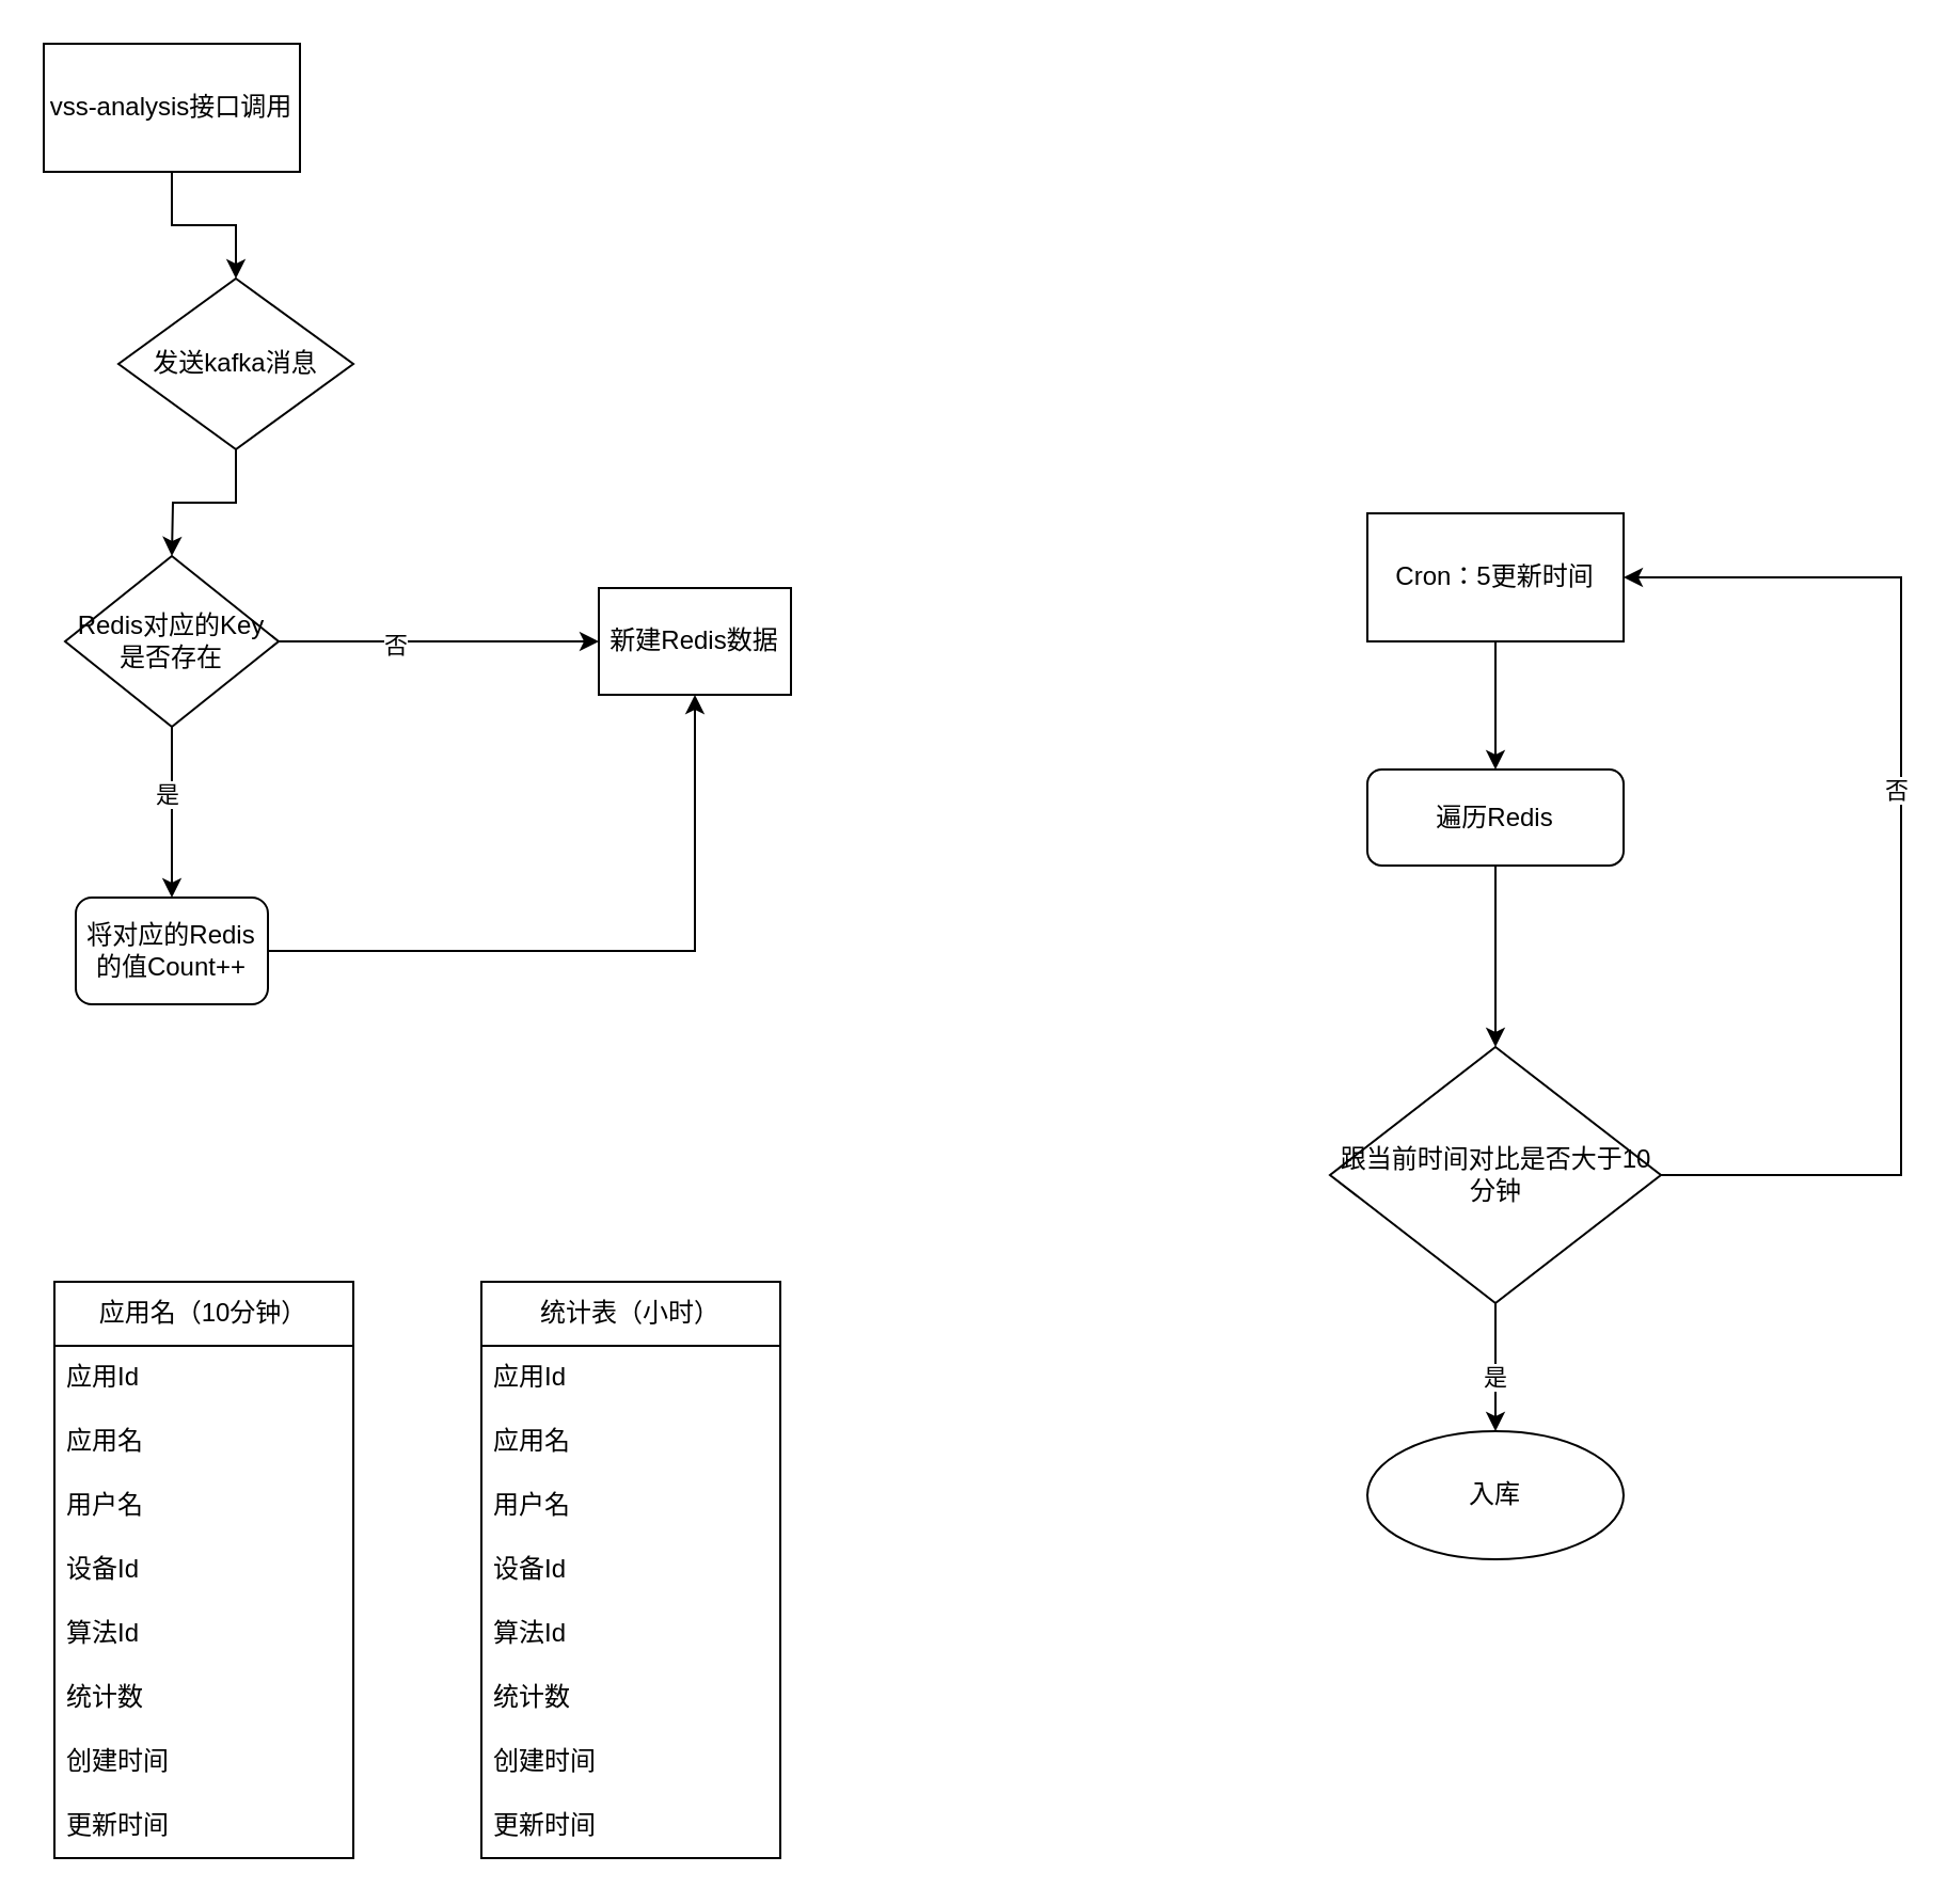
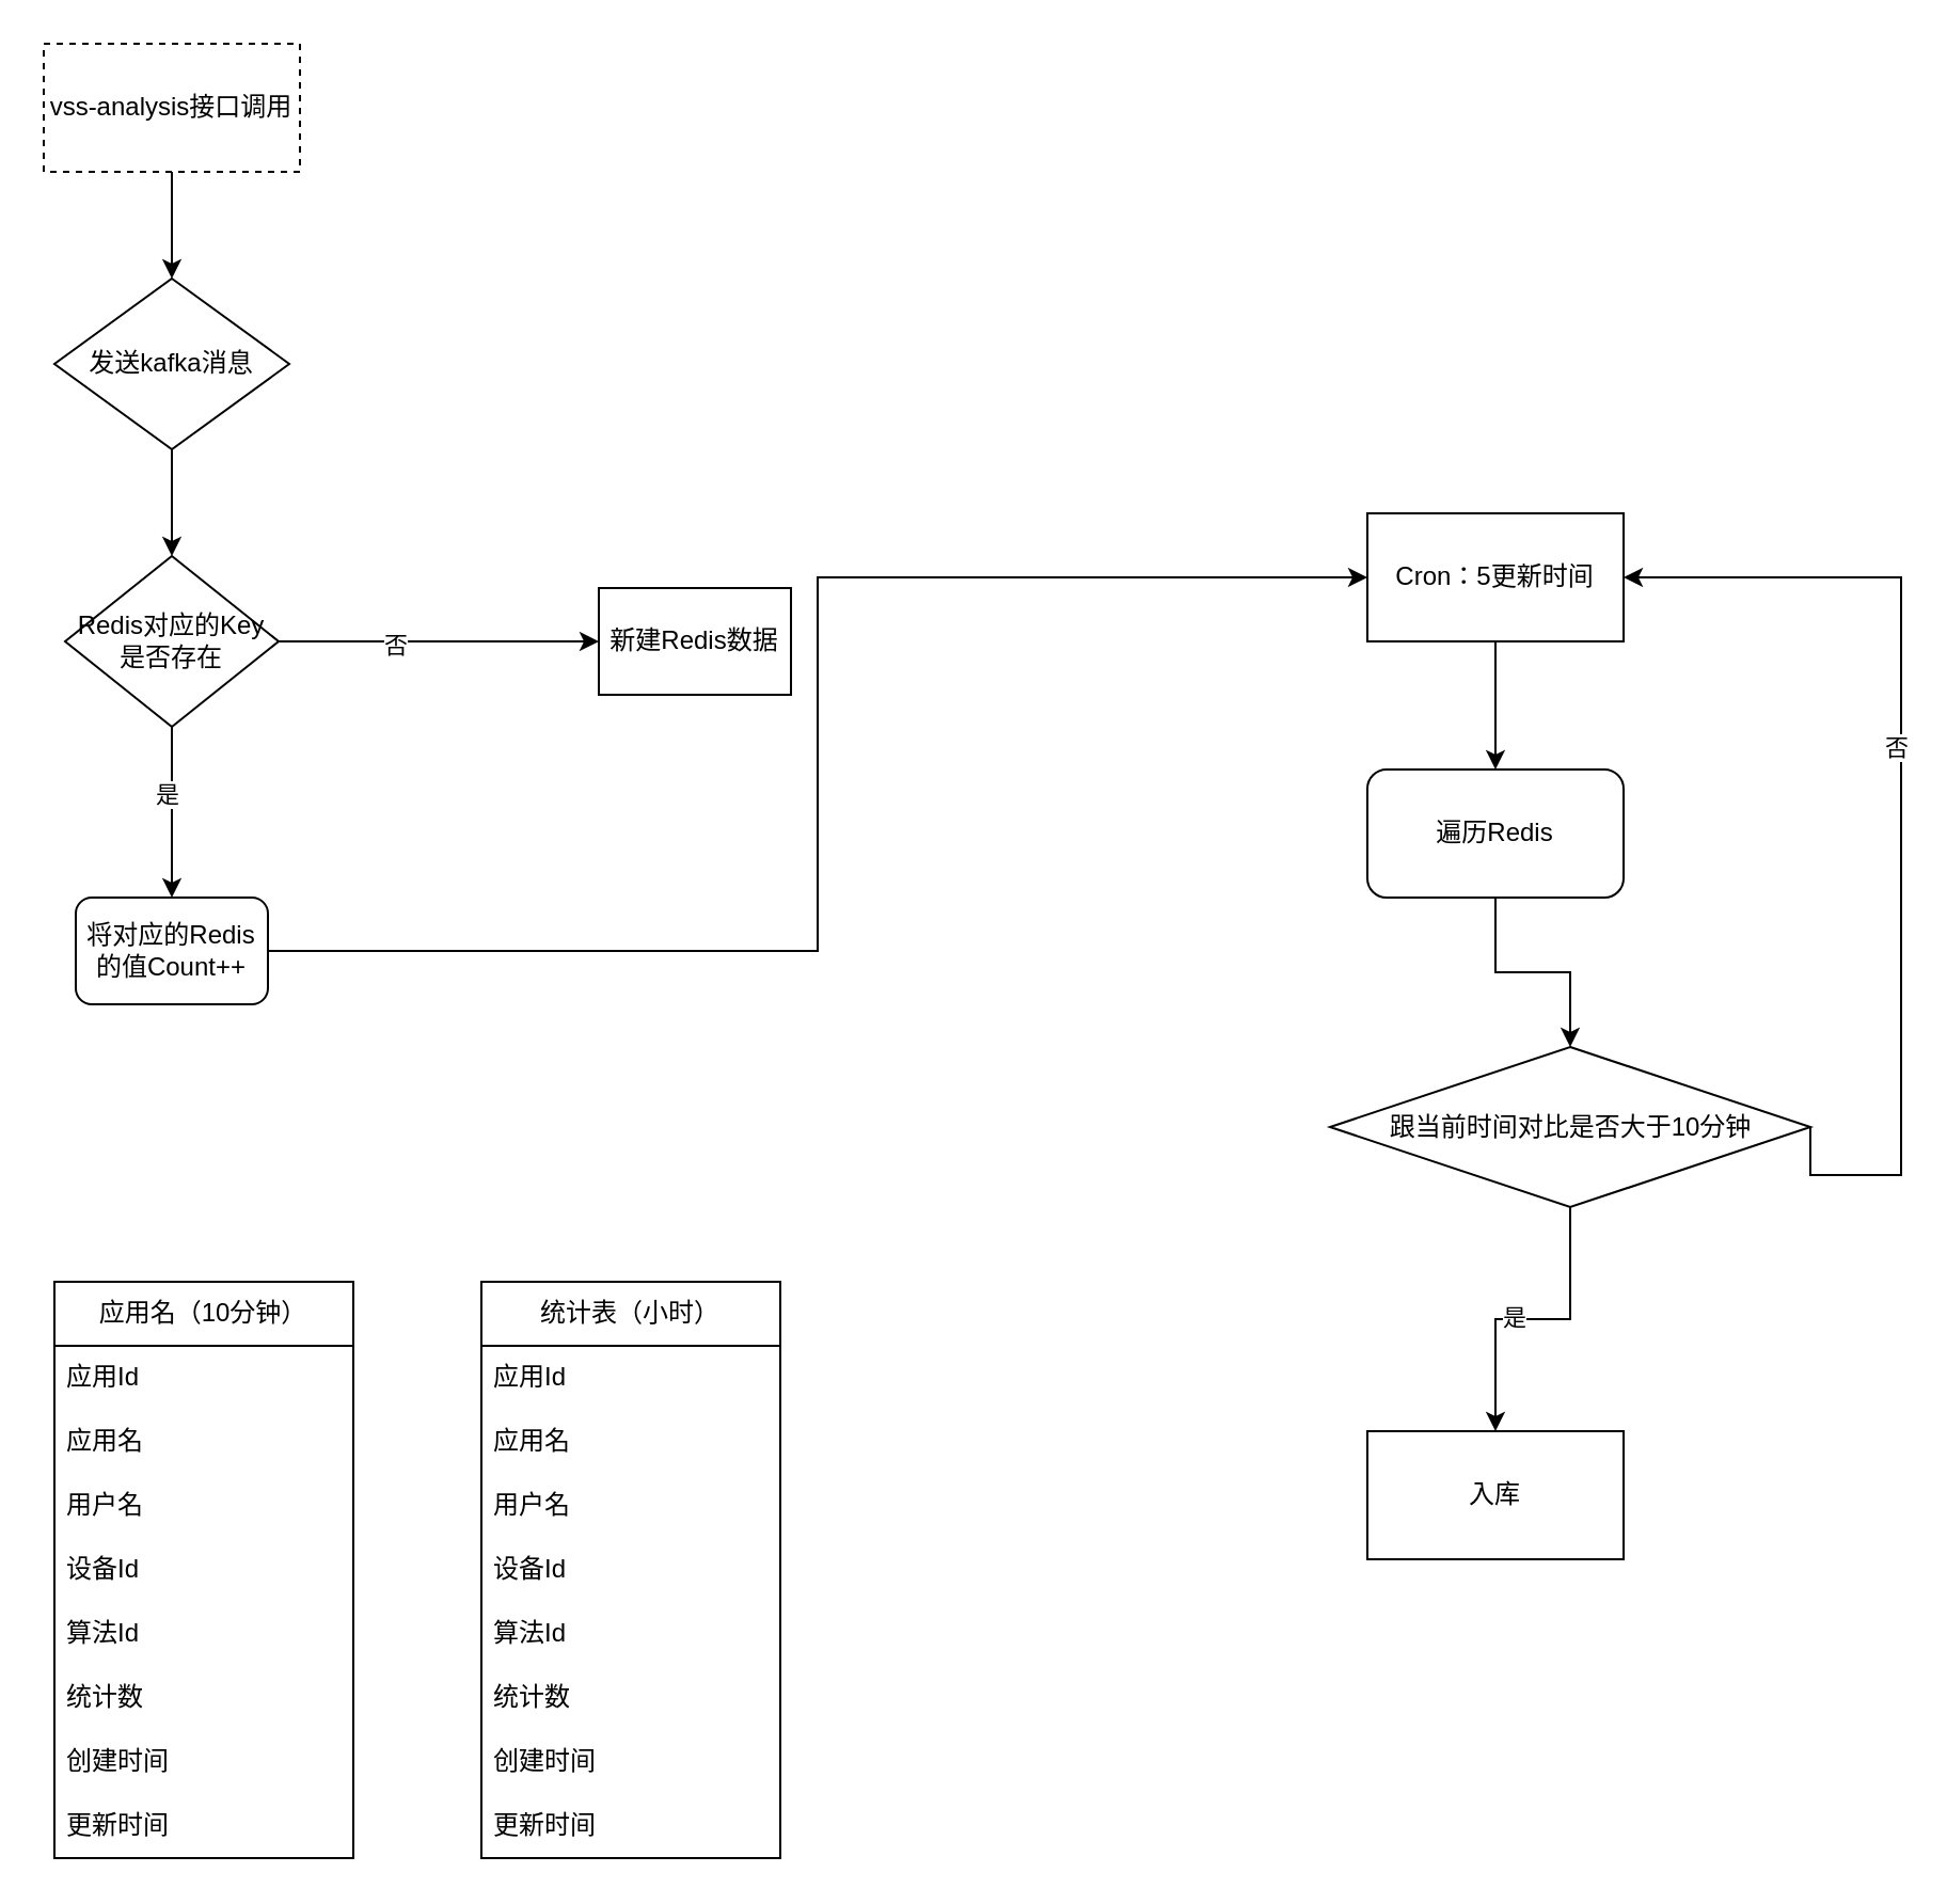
- <mxCell id="3" value="vss-analysis接口调用" style="rounded=0;whiteSpace=wrap;html=1;" parent="1" vertex="1"><mxGeometry x="20" y="20" width="120" height="60" as="geometry" /></mxCell>
+ <mxCell id="3" value="vss-analysis接口调用" style="rounded=0;whiteSpace=wrap;html=1;dashed=1;" parent="1" vertex="1"><mxGeometry x="20" y="20" width="120" height="60" as="geometry" /></mxCell>
- <mxCell id="5" value="发送kafka消息" style="rhombus;whiteSpace=wrap;html=1;" parent="1" vertex="1"><mxGeometry x="55" y="130" width="110" height="80" as="geometry" /></mxCell>
+ <mxCell id="5" value="发送kafka消息" style="rhombus;whiteSpace=wrap;html=1;" parent="1" vertex="1"><mxGeometry x="25" y="130" width="110" height="80" as="geometry" /></mxCell>
- <mxCell id="27" value="遍历Redis" style="rounded=1;whiteSpace=wrap;html=1;" vertex="1" parent="1"><mxGeometry x="640" y="360" width="120" height="45" as="geometry" /></mxCell>
+ <mxCell id="27" value="遍历Redis" style="rounded=1;whiteSpace=wrap;html=1;" vertex="1" parent="1"><mxGeometry x="640" y="360" width="120" height="60" as="geometry" /></mxCell>
- <mxCell id="40" style="edgeStyle=orthogonalEdgeStyle;rounded=0;orthogonalLoop=1;jettySize=auto;html=1;exitX=1;exitY=0.5;exitDx=0;exitDy=0;" edge="1" parent="1" source="41" target="39"><mxGeometry relative="1" as="geometry" /></mxCell>
+ <mxCell id="40" style="edgeStyle=orthogonalEdgeStyle;rounded=0;orthogonalLoop=1;jettySize=auto;html=1;exitX=1;exitY=0.5;exitDx=0;exitDy=0;entryX=0;entryY=0.5;entryDx=0;entryDy=0;" edge="1" parent="1" source="41" target="25"><mxGeometry relative="1" as="geometry" /></mxCell>
- <mxCell id="32" value="跟当前时间对比是否大于10分钟" style="rhombus;whiteSpace=wrap;html=1;" vertex="1" parent="1"><mxGeometry x="622.5" y="490" width="155" height="120" as="geometry" /></mxCell>
+ <mxCell id="32" value="跟当前时间对比是否大于10分钟" style="rhombus;whiteSpace=wrap;html=1;" vertex="1" parent="1"><mxGeometry x="622.5" y="490" width="225" height="75" as="geometry" /></mxCell>
- <mxCell id="33" value="入库" style="ellipse;whiteSpace=wrap;html=1;" vertex="1" parent="1"><mxGeometry x="640" y="670" width="120" height="60" as="geometry" /></mxCell>
+ <mxCell id="33" value="入库" style="rounded=0;whiteSpace=wrap;html=1;" vertex="1" parent="1"><mxGeometry x="640" y="670" width="120" height="60" as="geometry" /></mxCell>
